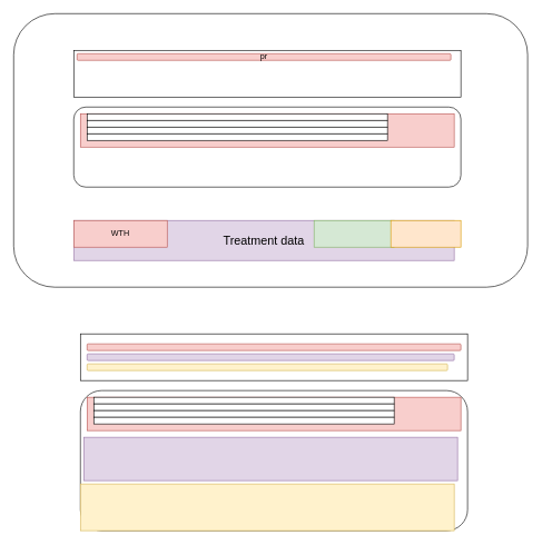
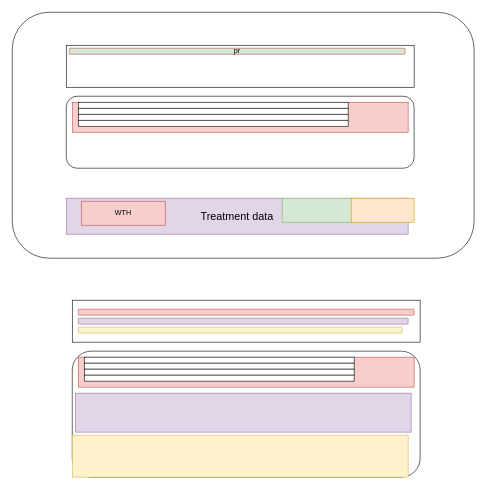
- <mxCell id="4" value="pr" style="rounded=1;whiteSpace=wrap;html=1;fillColor=#f8cecc;strokeColor=#b85450;" vertex="1" parent="1"><mxGeometry x="115" y="80" width="560" height="10" as="geometry" /></mxCell>
+ <mxCell id="4" value="pr" style="rounded=1;whiteSpace=wrap;html=1;fillColor=#d5e8d4;strokeColor=#b85450;" vertex="1" parent="1"><mxGeometry x="115" y="80" width="560" height="10" as="geometry" /></mxCell>
- <mxCell id="27" value="WTH" style="rounded=0;whiteSpace=wrap;html=1;fillColor=#f8cecc;strokeColor=#b85450;" vertex="1" parent="1"><mxGeometry x="110" y="330" width="140" height="40" as="geometry" /></mxCell>
+ <mxCell id="27" value="WTH" style="rounded=0;whiteSpace=wrap;html=1;fillColor=#f8cecc;strokeColor=#b85450;" vertex="1" parent="1"><mxGeometry x="135" y="335" width="140" height="40" as="geometry" /></mxCell>
